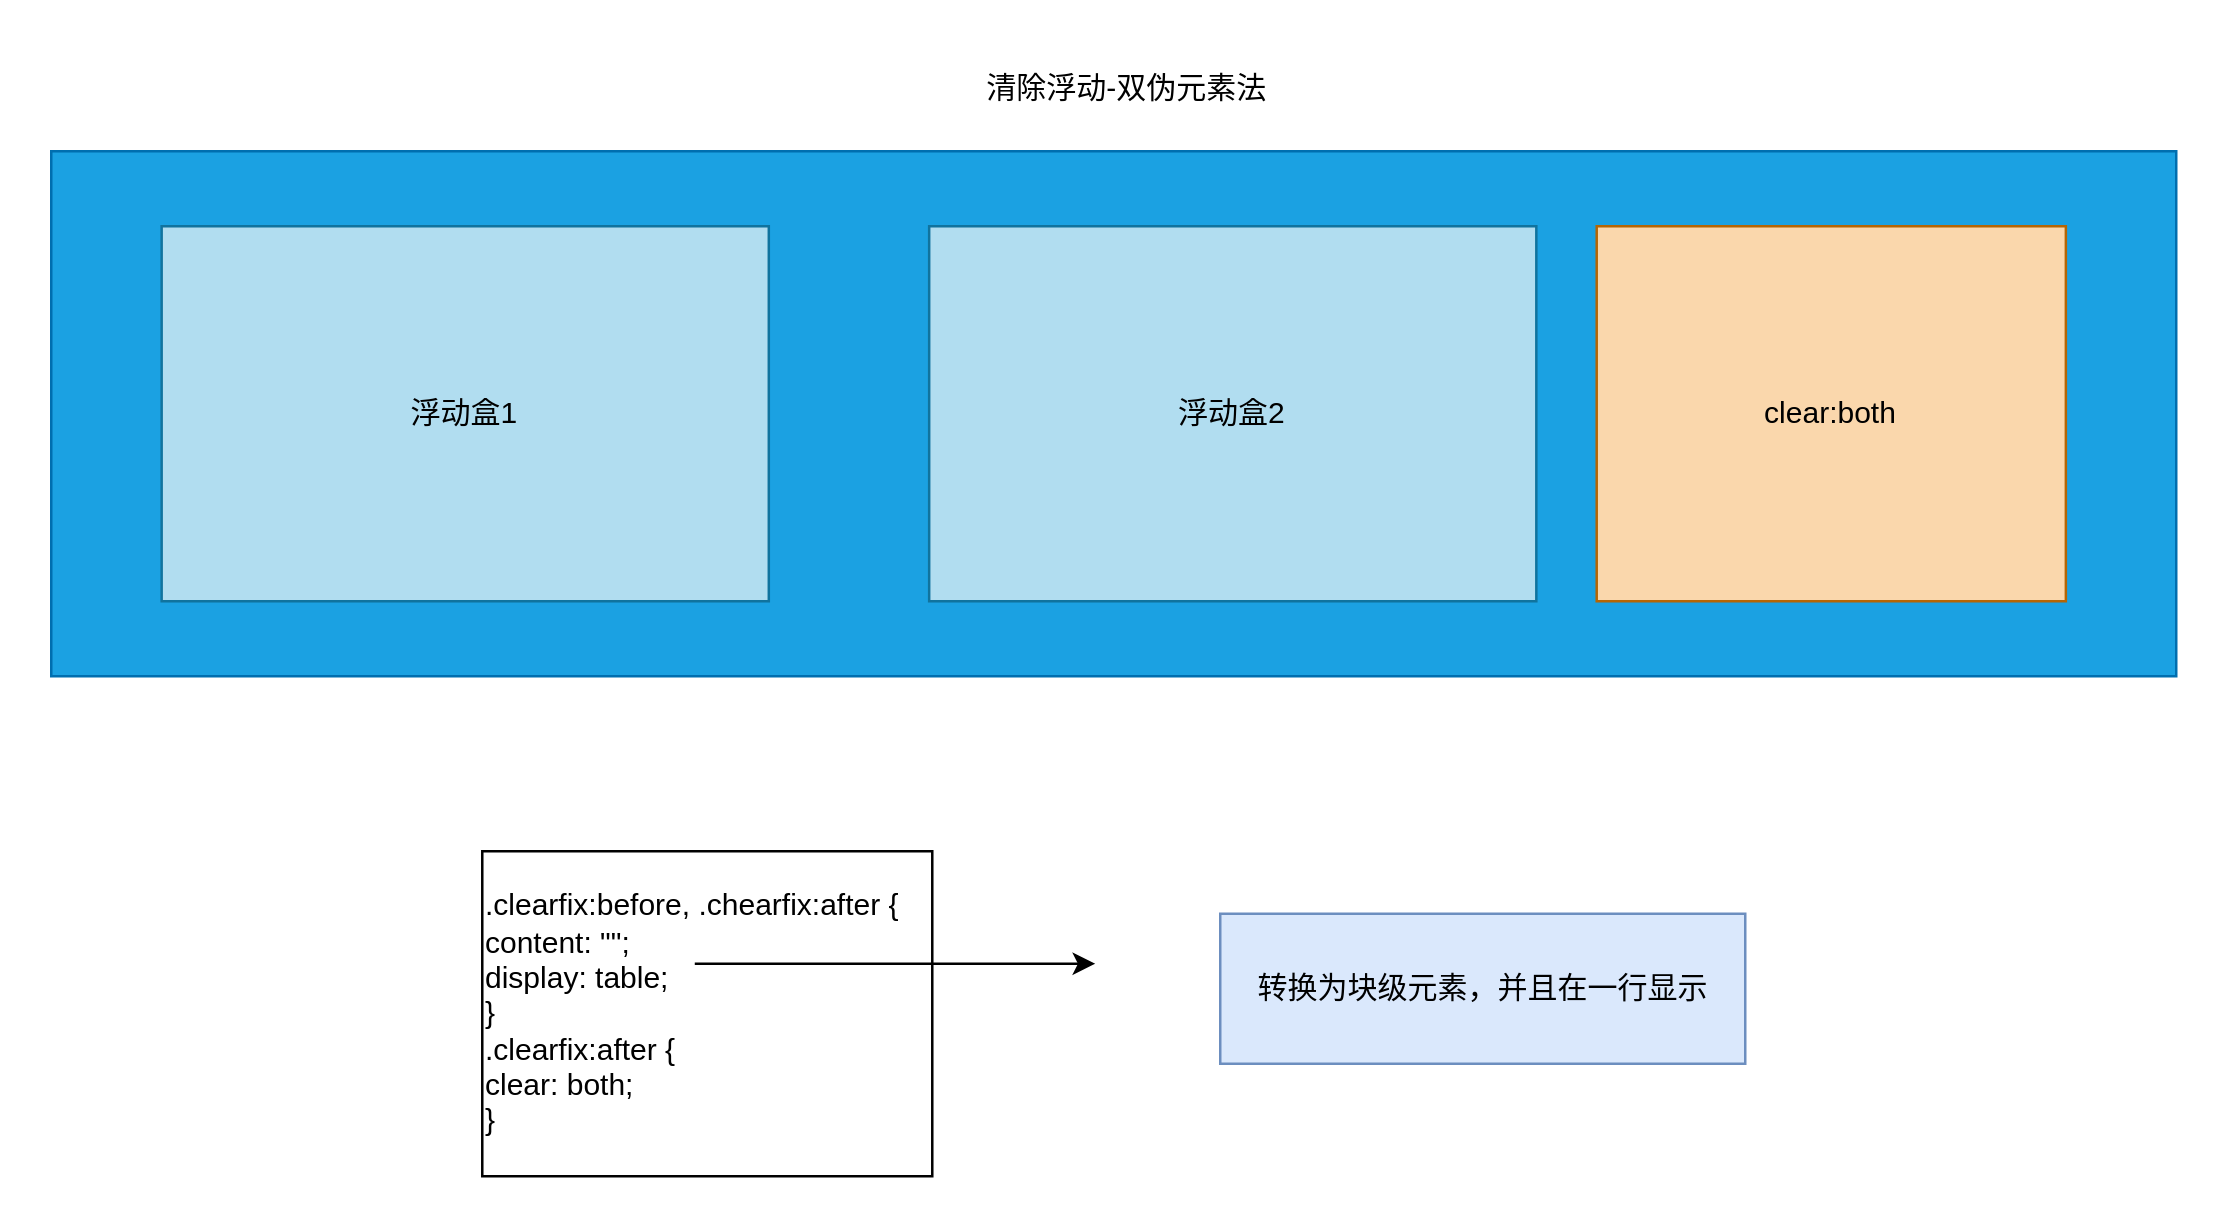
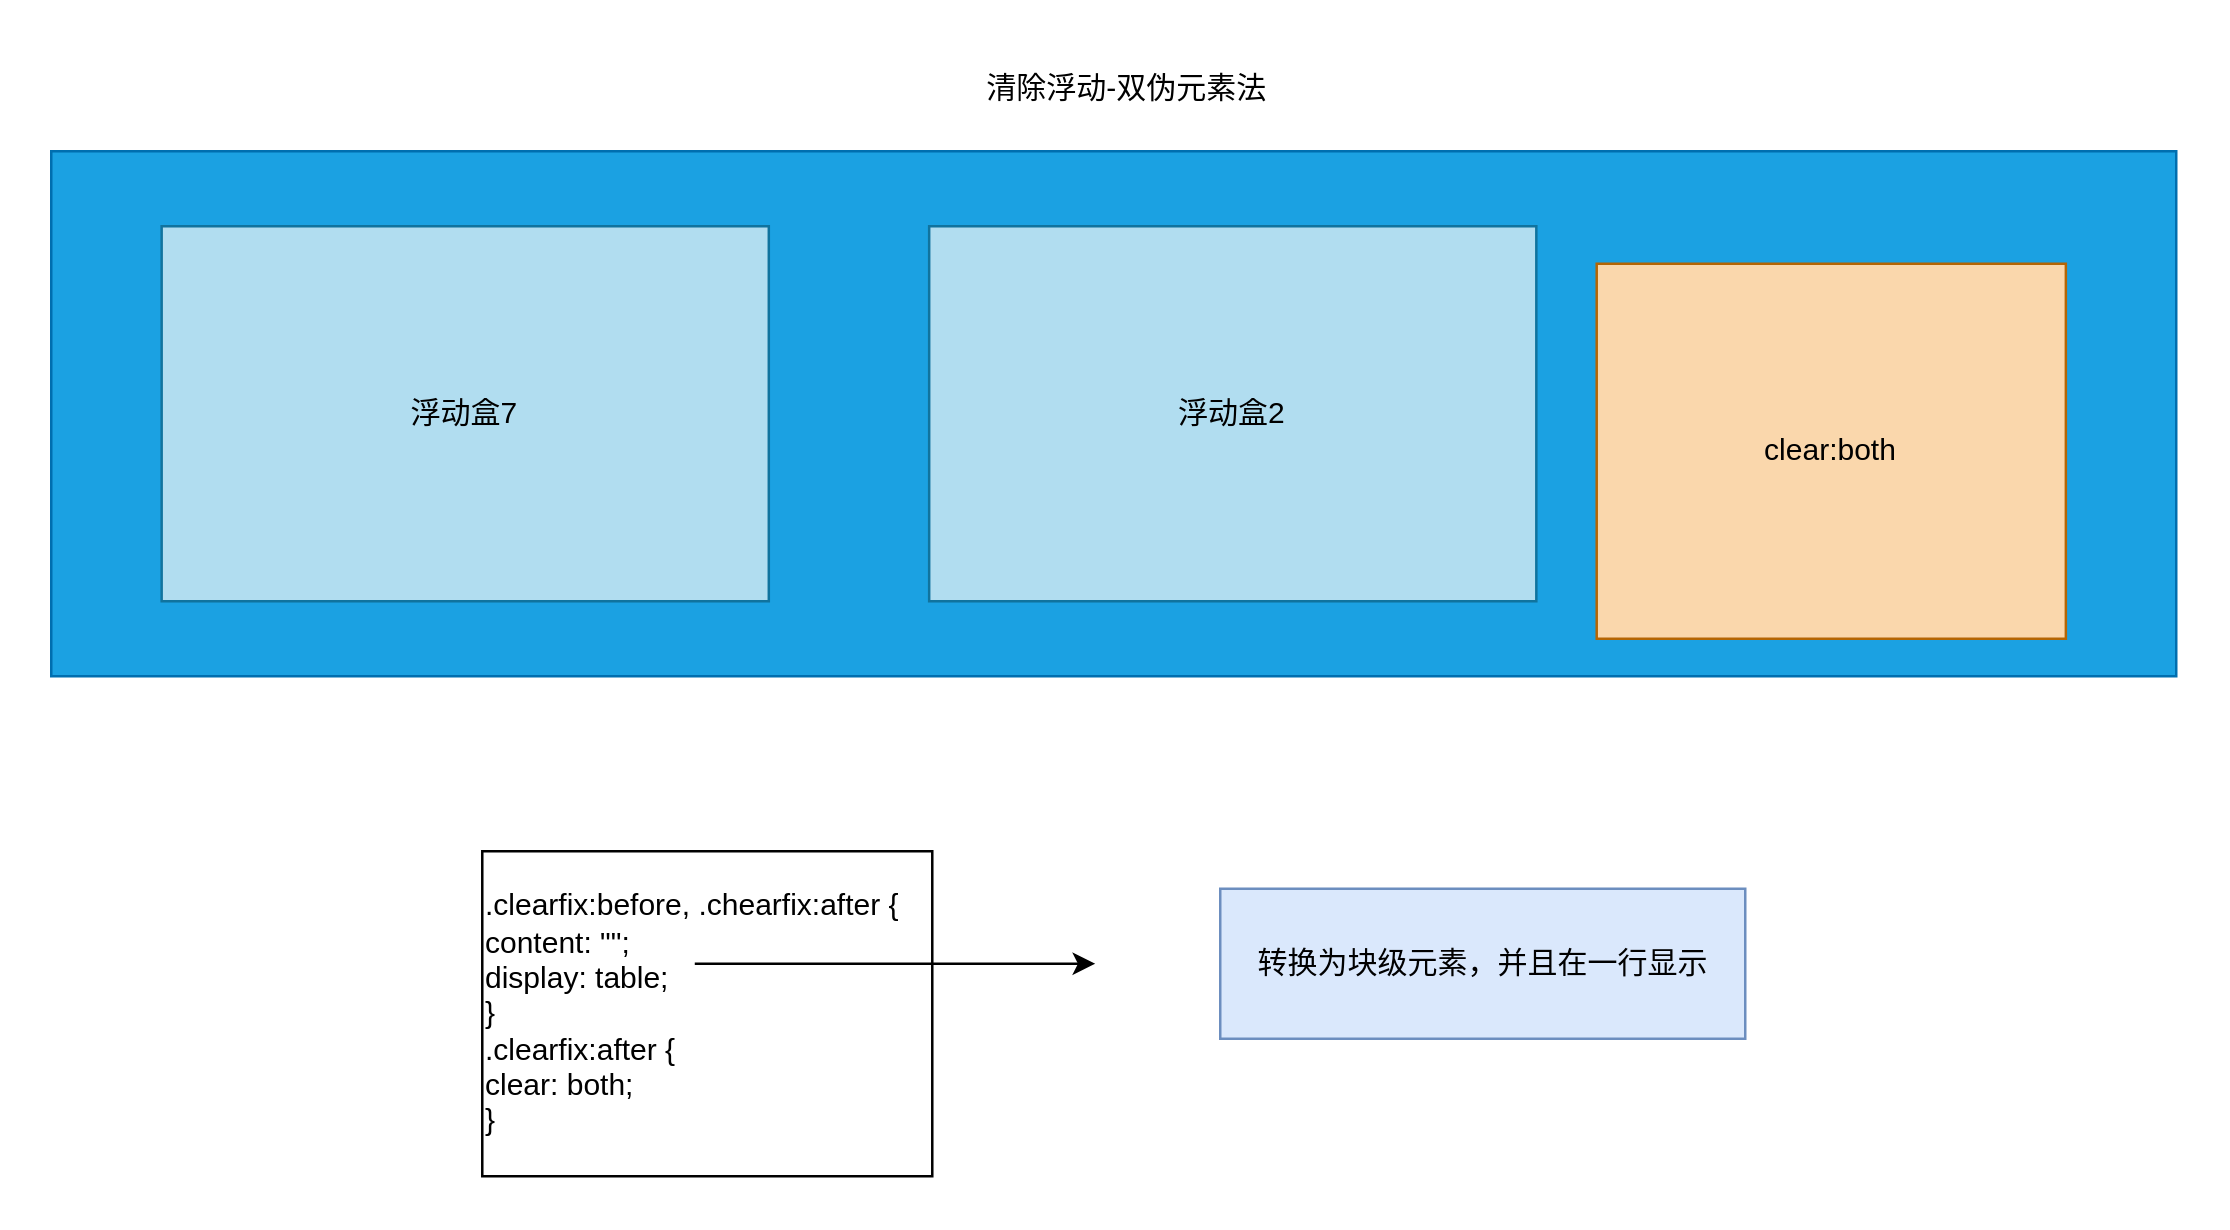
- <mxCell id="4" value="浮动盒1" style="whiteSpace=wrap;html=1;strokeColor=#10739e;fillColor=#b1ddf0;container=0;" vertex="1" parent="1"><mxGeometry x="64.156" y="90" width="242.857" height="150" as="geometry" /></mxCell>
+ <mxCell id="4" value="浮动盒7" style="whiteSpace=wrap;html=1;strokeColor=#10739e;fillColor=#b1ddf0;container=0;" vertex="1" parent="1"><mxGeometry x="64.156" y="90" width="242.857" height="150" as="geometry" /></mxCell>
- <mxCell id="6" value="clear:both" style="whiteSpace=wrap;html=1;strokeColor=#b46504;fillColor=#fad7ac;container=0;" vertex="1" parent="1"><mxGeometry x="638.182" y="90" width="187.662" height="150" as="geometry" /></mxCell>
+ <mxCell id="6" value="clear:both" style="whiteSpace=wrap;html=1;strokeColor=#b46504;fillColor=#fad7ac;container=0;" vertex="1" parent="1"><mxGeometry x="638.182" y="105" width="187.662" height="150" as="geometry" /></mxCell>
- <mxCell id="9" value="转换为块级元素，并且在一行显示" style="whiteSpace=wrap;html=1;fillColor=#dae8fc;strokeColor=#6c8ebf;" vertex="1" parent="1"><mxGeometry x="487.6" y="365" width="210" height="60" as="geometry" /></mxCell>
+ <mxCell id="9" value="转换为块级元素，并且在一行显示" style="whiteSpace=wrap;html=1;fillColor=#dae8fc;strokeColor=#6c8ebf;" vertex="1" parent="1"><mxGeometry x="487.6" y="355" width="210" height="60" as="geometry" /></mxCell>
